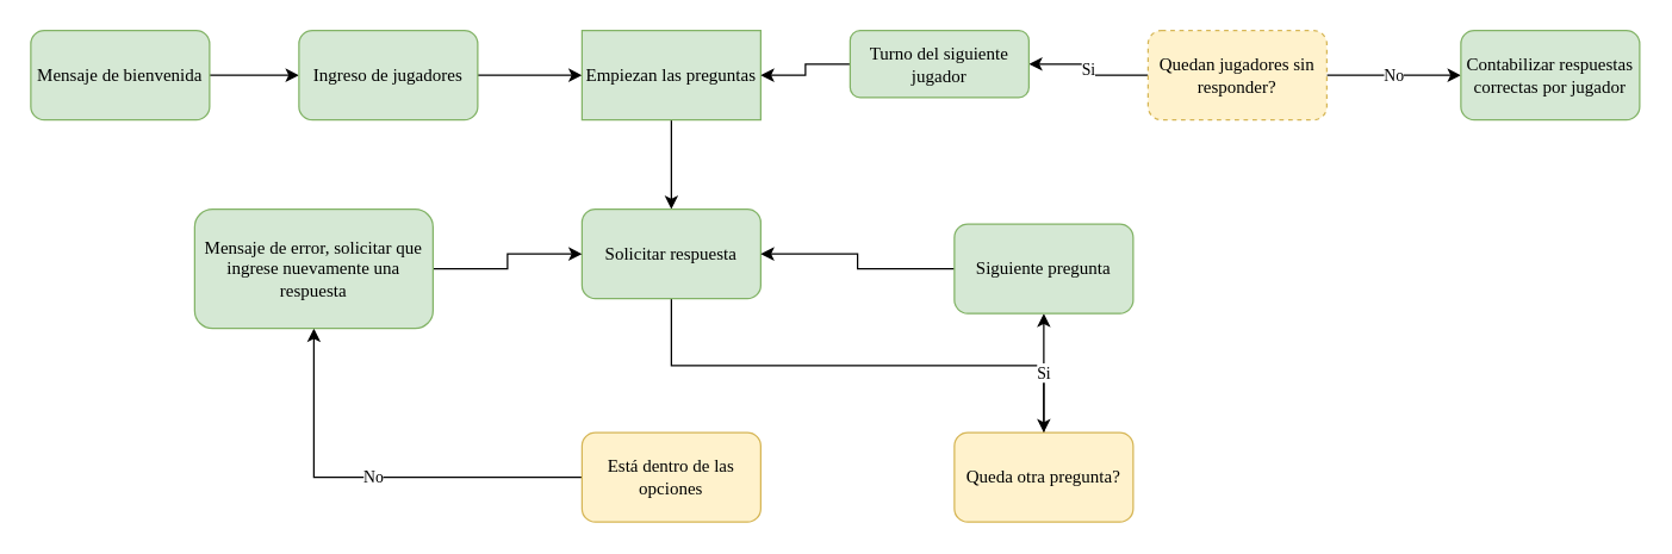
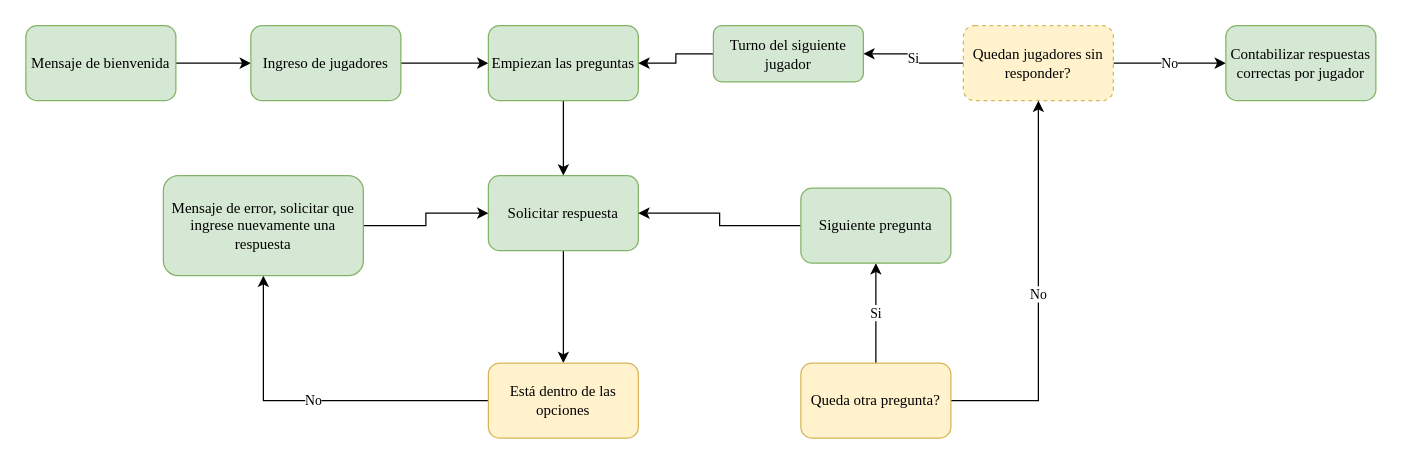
- <mxCell id="7" value="Empiezan las preguntas" style="whiteSpace=wrap;html=1;fontFamily=Lucida Console;fillColor=#d5e8d4;strokeColor=#82b366;rounded=0;" vertex="1" parent="1"><mxGeometry x="390" y="20" width="120" height="60" as="geometry" /></mxCell>
+ <mxCell id="7" value="Empiezan las preguntas" style="rounded=1;whiteSpace=wrap;html=1;fontFamily=Lucida Console;fillColor=#d5e8d4;strokeColor=#82b366;" vertex="1" parent="1"><mxGeometry x="390" y="20" width="120" height="60" as="geometry" /></mxCell>
+ <mxCell id="21" value="No" style="edgeStyle=orthogonalEdgeStyle;rounded=0;orthogonalLoop=1;jettySize=auto;html=1;exitX=1;exitY=0.5;exitDx=0;exitDy=0;fontFamily=Lucida Console;entryX=0.5;entryY=1;entryDx=0;entryDy=0;" edge="1" parent="1" source="22" target="12"><mxGeometry relative="1" as="geometry" /></mxCell>
- <mxCell id="8" style="edgeStyle=orthogonalEdgeStyle;rounded=0;orthogonalLoop=1;jettySize=auto;html=1;exitX=0.5;exitY=1;exitDx=0;exitDy=0;fontFamily=Lucida Console;" edge="1" parent="1" source="9" target="22"><mxGeometry relative="1" as="geometry" /></mxCell>
+ <mxCell id="8" style="edgeStyle=orthogonalEdgeStyle;rounded=0;orthogonalLoop=1;jettySize=auto;html=1;exitX=0.5;exitY=1;exitDx=0;exitDy=0;entryX=0.5;entryY=0;entryDx=0;entryDy=0;fontFamily=Lucida Console;" edge="1" parent="1" source="9" target="16"><mxGeometry relative="1" as="geometry" /></mxCell>
